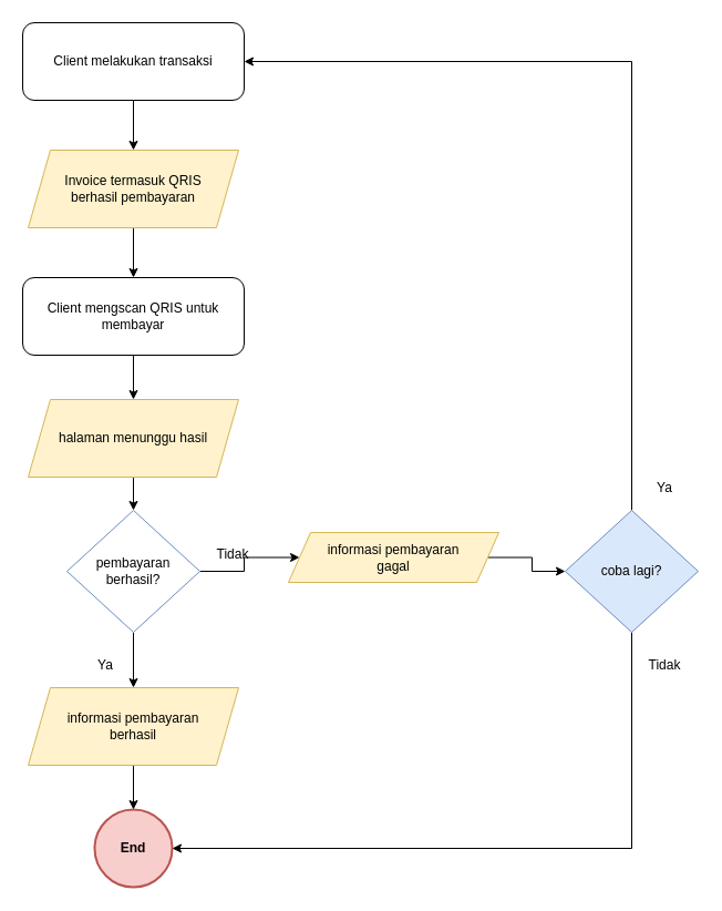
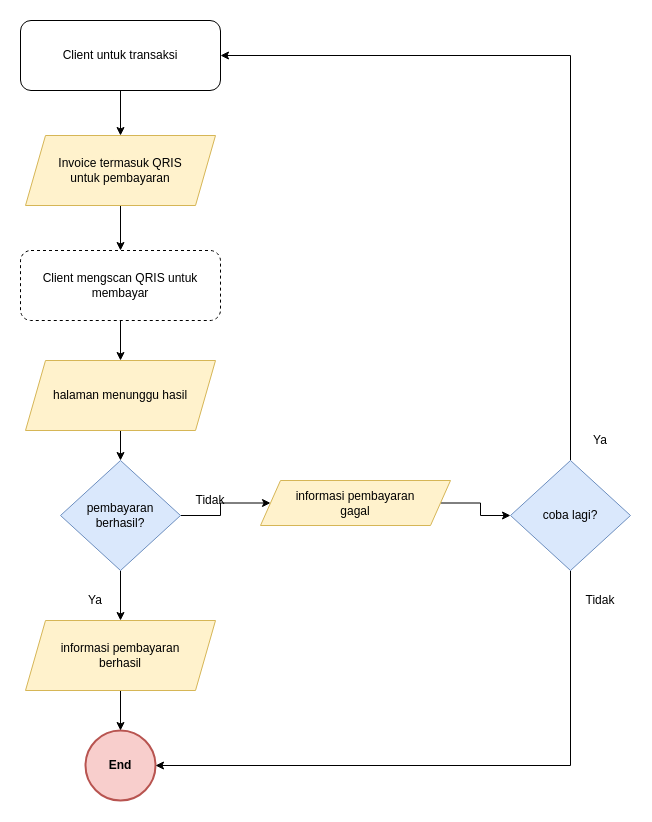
- <mxCell id="7" value="Client melakukan transaksi" style="rounded=1;whiteSpace=wrap;html=1;fontSize=12;glass=0;strokeWidth=1;shadow=0;" parent="1" vertex="1"><mxGeometry x="20" y="20" width="200" height="70" as="geometry" /></mxCell>
+ <mxCell id="7" value="Client untuk transaksi" style="rounded=1;whiteSpace=wrap;html=1;fontSize=12;glass=0;strokeWidth=1;shadow=0;" parent="1" vertex="1"><mxGeometry x="20" y="20" width="200" height="70" as="geometry" /></mxCell>
- <mxCell id="10" value="Invoice termasuk QRIS&lt;br&gt;berhasil pembayaran" style="shape=parallelogram;perimeter=parallelogramPerimeter;whiteSpace=wrap;html=1;fixedSize=1;strokeWidth=1;fillColor=#fff2cc;strokeColor=#d6b656;" parent="1" vertex="1"><mxGeometry x="25" y="135" width="190" height="70" as="geometry" /></mxCell>
+ <mxCell id="10" value="Invoice termasuk QRIS&lt;br&gt;untuk pembayaran" style="shape=parallelogram;perimeter=parallelogramPerimeter;whiteSpace=wrap;html=1;fixedSize=1;strokeWidth=1;fillColor=#fff2cc;strokeColor=#d6b656;" parent="1" vertex="1"><mxGeometry x="25" y="135" width="190" height="70" as="geometry" /></mxCell>
- <mxCell id="17" value="Client mengscan QRIS untuk&lt;br&gt;membayar" style="rounded=1;whiteSpace=wrap;html=1;fontSize=12;glass=0;strokeWidth=1;shadow=0;" parent="1" vertex="1"><mxGeometry x="20" y="250" width="200" height="70" as="geometry" /></mxCell>
+ <mxCell id="17" value="Client mengscan QRIS untuk&lt;br&gt;membayar" style="rounded=1;whiteSpace=wrap;html=1;fontSize=12;glass=0;strokeWidth=1;shadow=0;dashed=1;" parent="1" vertex="1"><mxGeometry x="20" y="250" width="200" height="70" as="geometry" /></mxCell>
- <mxCell id="13" value="pembayaran&lt;br&gt;berhasil?" style="rhombus;whiteSpace=wrap;html=1;strokeWidth=1;fillColor=#ffffff;strokeColor=#6c8ebf;" parent="1" vertex="1"><mxGeometry x="60" y="460" width="120" height="110" as="geometry" /></mxCell>
+ <mxCell id="13" value="pembayaran&lt;br&gt;berhasil?" style="rhombus;whiteSpace=wrap;html=1;strokeWidth=1;fillColor=#dae8fc;strokeColor=#6c8ebf;" parent="1" vertex="1"><mxGeometry x="60" y="460" width="120" height="110" as="geometry" /></mxCell>
